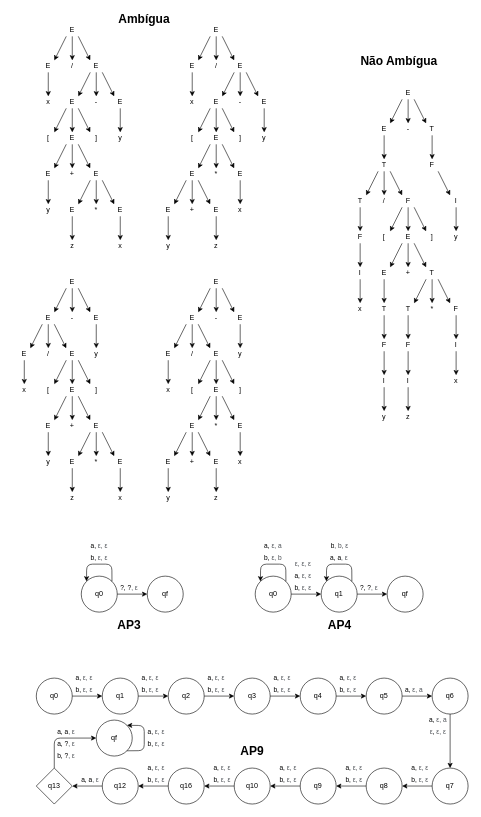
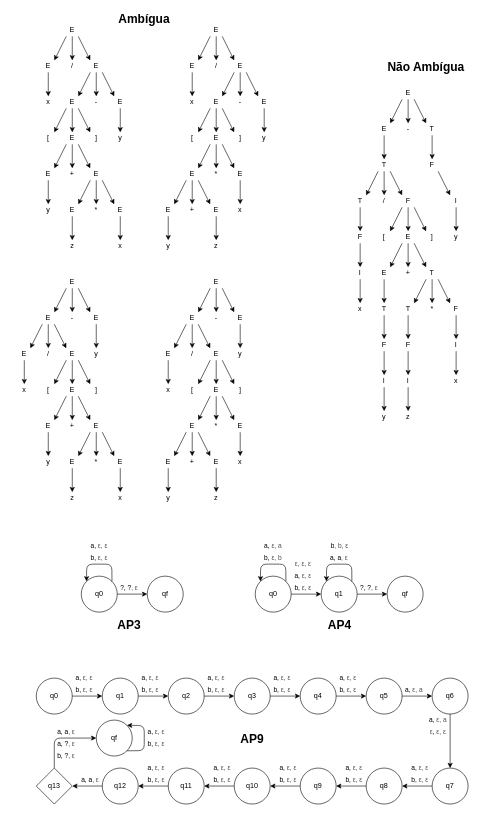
- <mxCell id="230" value="&lt;font style=&quot;font-size: 20px&quot;&gt;&lt;b&gt;Não Ambígua&lt;/b&gt;&lt;/font&gt;" style="text;html=1;strokeColor=none;fillColor=none;align=center;verticalAlign=middle;whiteSpace=wrap;rounded=0;" parent="1" vertex="1"><mxGeometry x="595" y="90" width="140" height="20" as="geometry" /></mxCell>
+ <mxCell id="230" value="&lt;font style=&quot;font-size: 20px&quot;&gt;&lt;b&gt;Não Ambígua&lt;/b&gt;&lt;/font&gt;" style="text;html=1;strokeColor=none;fillColor=none;align=center;verticalAlign=middle;whiteSpace=wrap;rounded=0;" parent="1" vertex="1"><mxGeometry x="640" y="100" width="140" height="20" as="geometry" /></mxCell>
- <mxCell id="314" value="&lt;font style=&quot;font-size: 20px&quot;&gt;&lt;b&gt;AP9&lt;/b&gt;&lt;/font&gt;" style="text;html=1;strokeColor=none;fillColor=none;align=center;verticalAlign=middle;whiteSpace=wrap;rounded=0;" parent="1" vertex="1"><mxGeometry x="380" y="1240" width="80" height="20" as="geometry" /></mxCell>
+ <mxCell id="314" value="&lt;font style=&quot;font-size: 20px&quot;&gt;&lt;b&gt;AP9&lt;/b&gt;&lt;/font&gt;" style="text;html=1;strokeColor=none;fillColor=none;align=center;verticalAlign=middle;whiteSpace=wrap;rounded=0;" parent="1" vertex="1"><mxGeometry x="380" y="1220" width="80" height="20" as="geometry" /></mxCell>
- <mxCell id="284" value="q16" style="ellipse;whiteSpace=wrap;html=1;aspect=fixed;" parent="1" vertex="1"><mxGeometry x="280" y="1280" width="60" height="60" as="geometry" /></mxCell>
+ <mxCell id="284" value="q11" style="ellipse;whiteSpace=wrap;html=1;aspect=fixed;" parent="1" vertex="1"><mxGeometry x="280" y="1280" width="60" height="60" as="geometry" /></mxCell>
